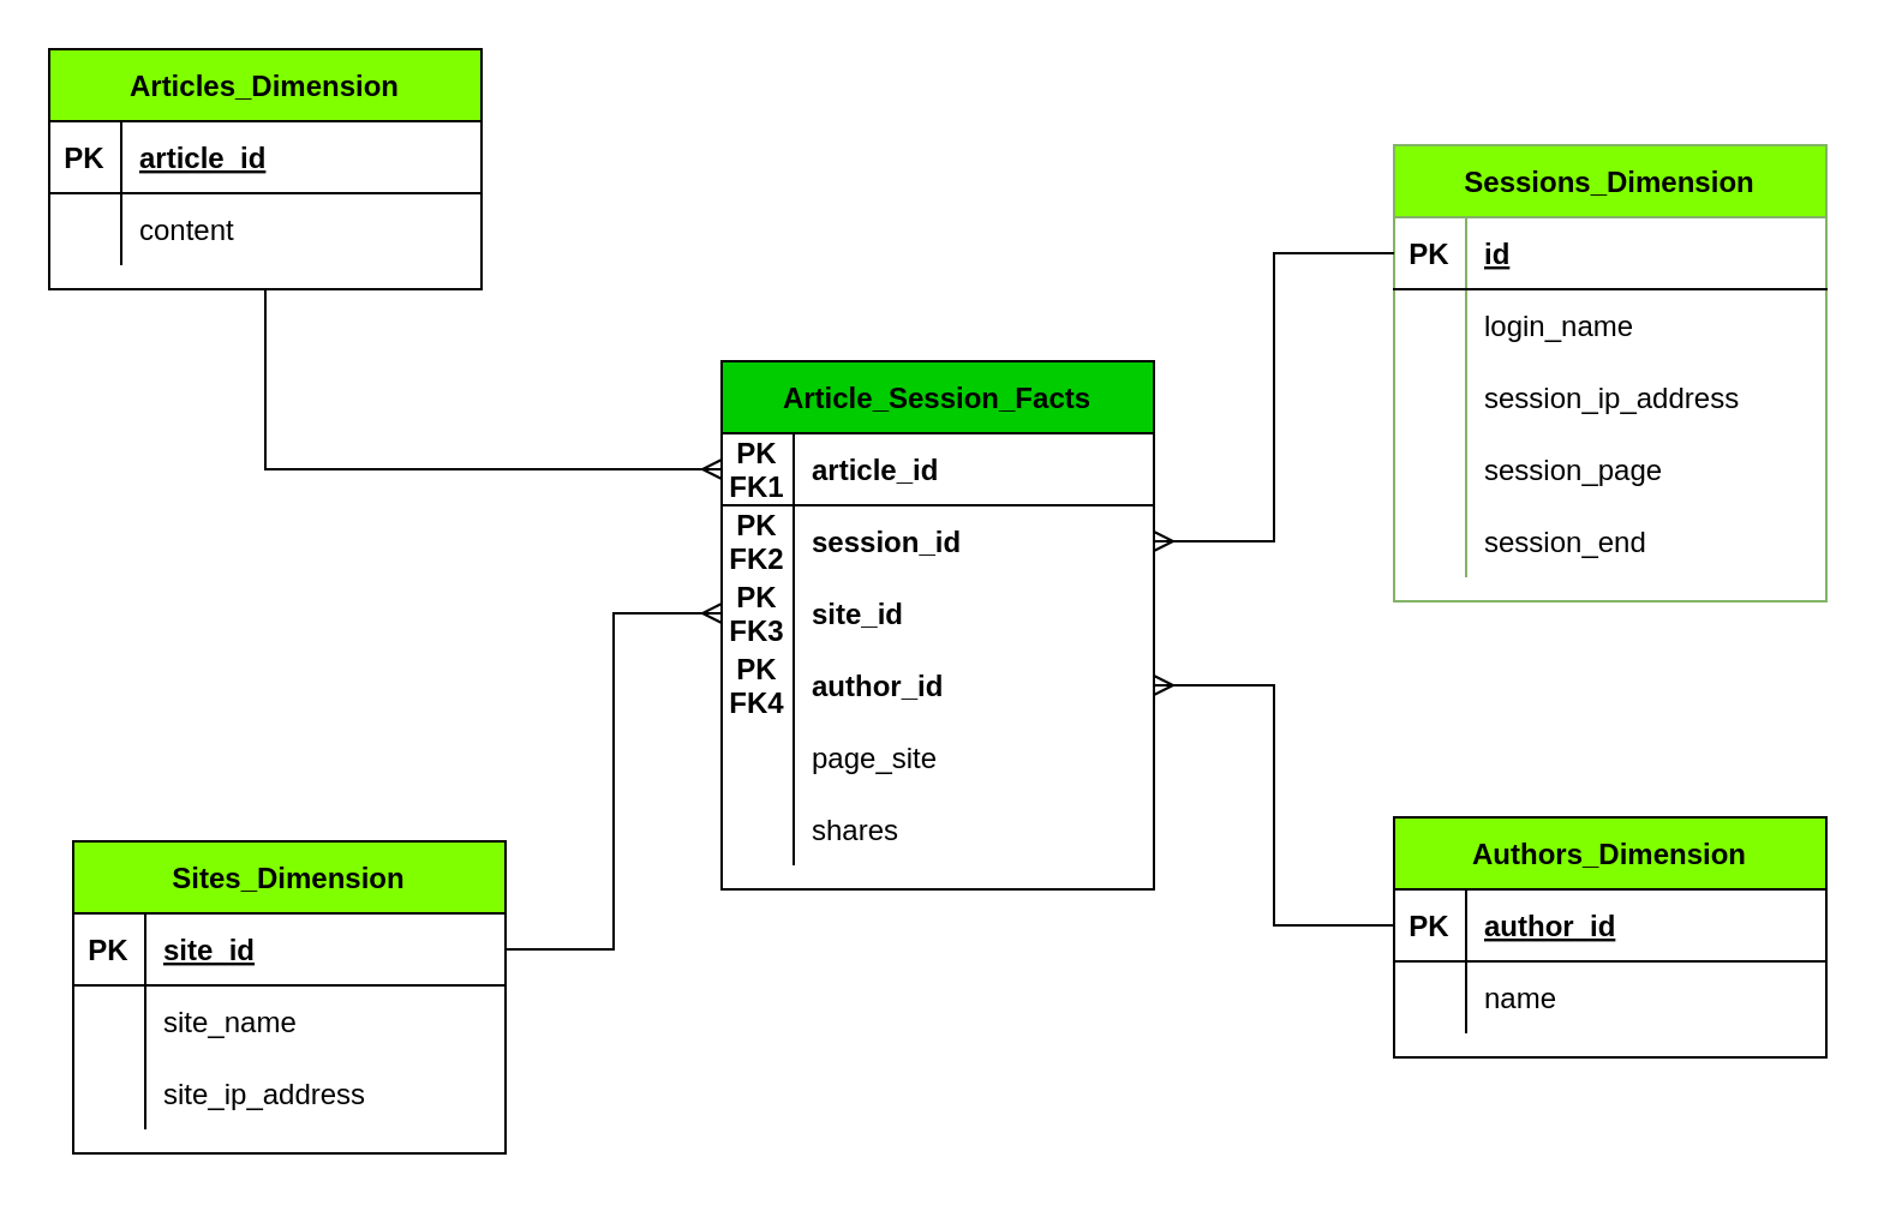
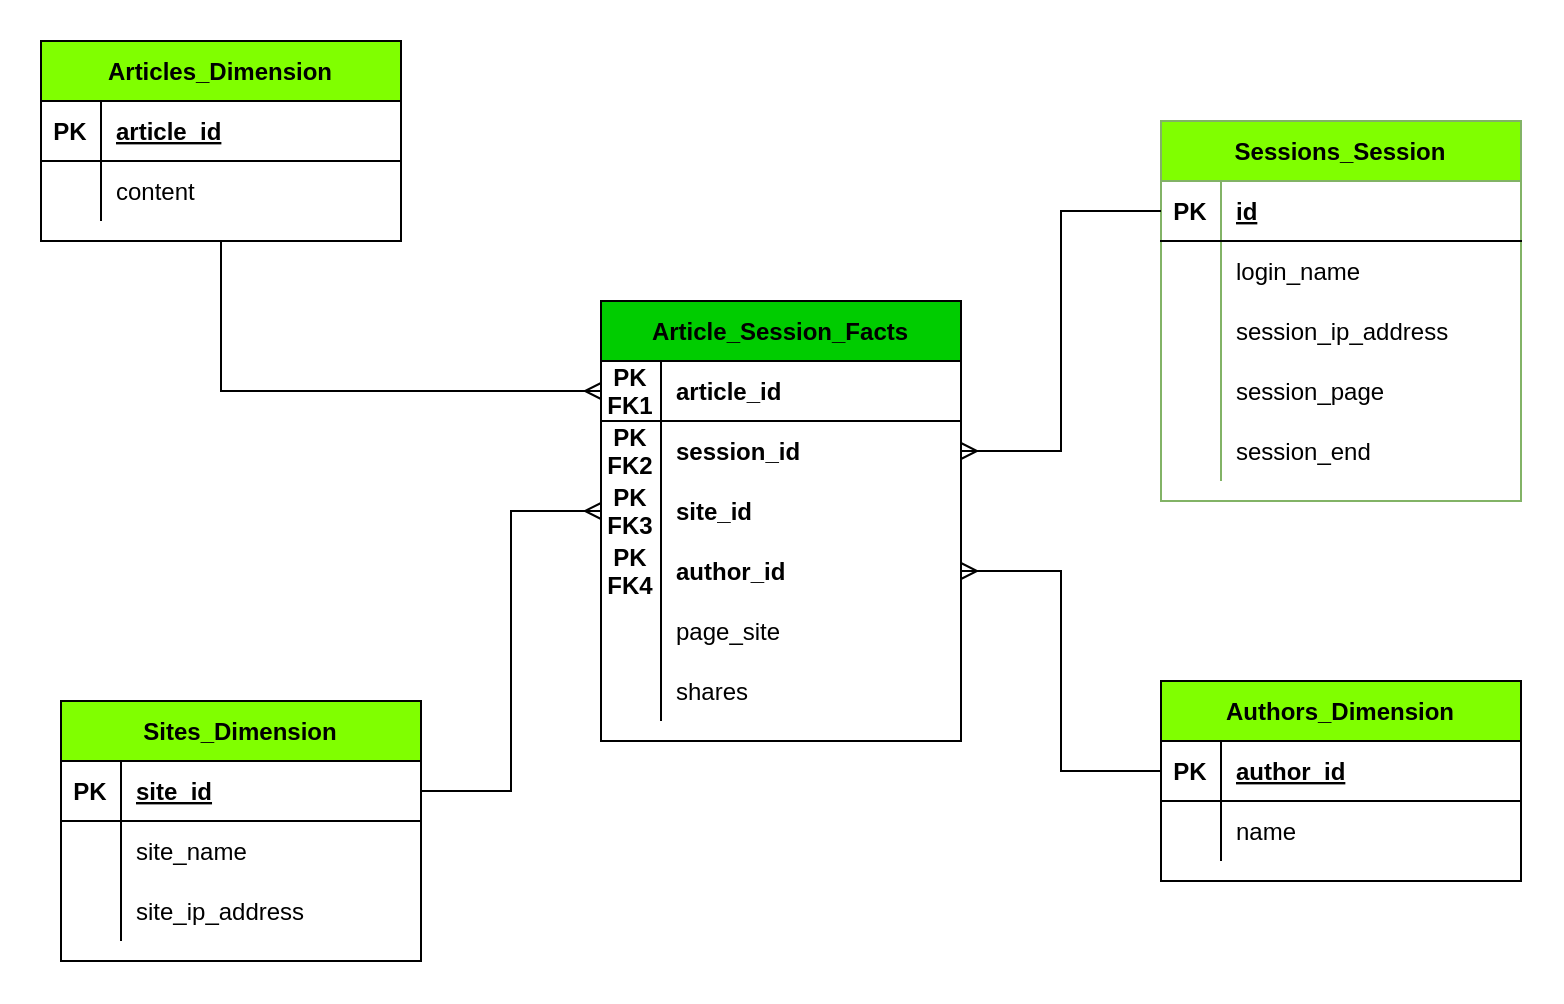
- <mxCell id="27" value="Sessions_Dimension" style="shape=table;startSize=30;container=1;collapsible=1;childLayout=tableLayout;fixedRows=1;rowLines=0;fontStyle=1;align=center;resizeLast=1;fillColor=#80FF00;strokeColor=#82b366;" parent="1" vertex="1"><mxGeometry x="580" y="60" width="180" height="190" as="geometry" /></mxCell>
+ <mxCell id="27" value="Sessions_Session" style="shape=table;startSize=30;container=1;collapsible=1;childLayout=tableLayout;fixedRows=1;rowLines=0;fontStyle=1;align=center;resizeLast=1;fillColor=#80FF00;strokeColor=#82b366;" parent="1" vertex="1"><mxGeometry x="580" y="60" width="180" height="190" as="geometry" /></mxCell>
